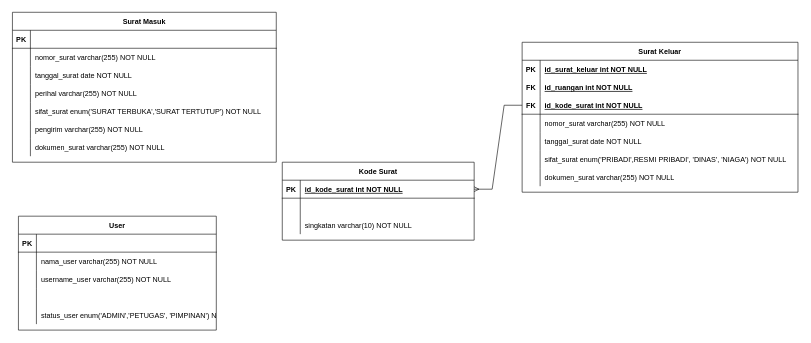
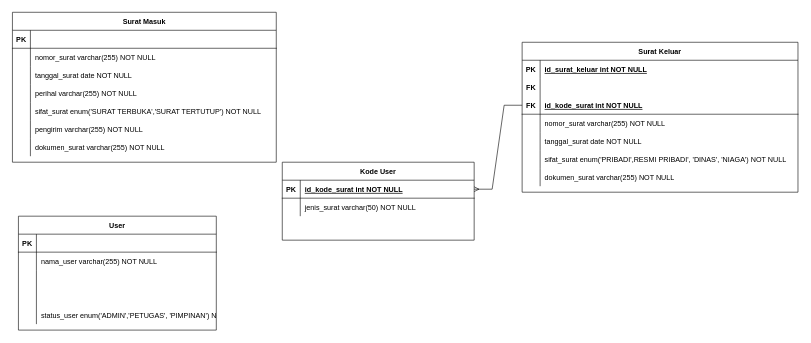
- <mxCell id="8" value="id_ruangan int NOT NULL " style="shape=partialRectangle;overflow=hidden;connectable=0;fillColor=none;top=0;left=0;bottom=0;right=0;align=left;spacingLeft=6;fontStyle=5;" parent="6" vertex="1"><mxGeometry x="30" width="430" height="30" as="geometry"><mxRectangle width="430" height="30" as="alternateBounds" /></mxGeometry></mxCell>
- <mxCell id="45" value="Kode Surat" style="shape=table;startSize=30;container=1;collapsible=1;childLayout=tableLayout;fixedRows=1;rowLines=0;fontStyle=1;align=center;resizeLast=1;" parent="1" vertex="1"><mxGeometry x="470" y="270" width="320" height="130" as="geometry" /></mxCell>
+ <mxCell id="45" value="Kode User" style="shape=table;startSize=30;container=1;collapsible=1;childLayout=tableLayout;fixedRows=1;rowLines=0;fontStyle=1;align=center;resizeLast=1;" parent="1" vertex="1"><mxGeometry x="470" y="270" width="320" height="130" as="geometry" /></mxCell>
+ <mxCell id="51" value="jenis_surat varchar(50) NOT NULL" style="shape=partialRectangle;overflow=hidden;connectable=0;fillColor=none;top=0;left=0;bottom=0;right=0;align=left;spacingLeft=6;" parent="49" vertex="1"><mxGeometry x="30" width="290" height="30" as="geometry"><mxRectangle width="290" height="30" as="alternateBounds" /></mxGeometry></mxCell>
- <mxCell id="54" value="singkatan varchar(10) NOT NULL" style="shape=partialRectangle;overflow=hidden;connectable=0;fillColor=none;top=0;left=0;bottom=0;right=0;align=left;spacingLeft=6;" parent="52" vertex="1"><mxGeometry x="30" width="290" height="30" as="geometry"><mxRectangle width="290" height="30" as="alternateBounds" /></mxGeometry></mxCell>
- <mxCell id="63" value="username_user varchar(255) NOT NULL" style="shape=partialRectangle;overflow=hidden;connectable=0;fillColor=none;top=0;left=0;bottom=0;right=0;align=left;spacingLeft=6;" parent="61" vertex="1"><mxGeometry x="30" width="300" height="30" as="geometry"><mxRectangle width="300" height="30" as="alternateBounds" /></mxGeometry></mxCell>
